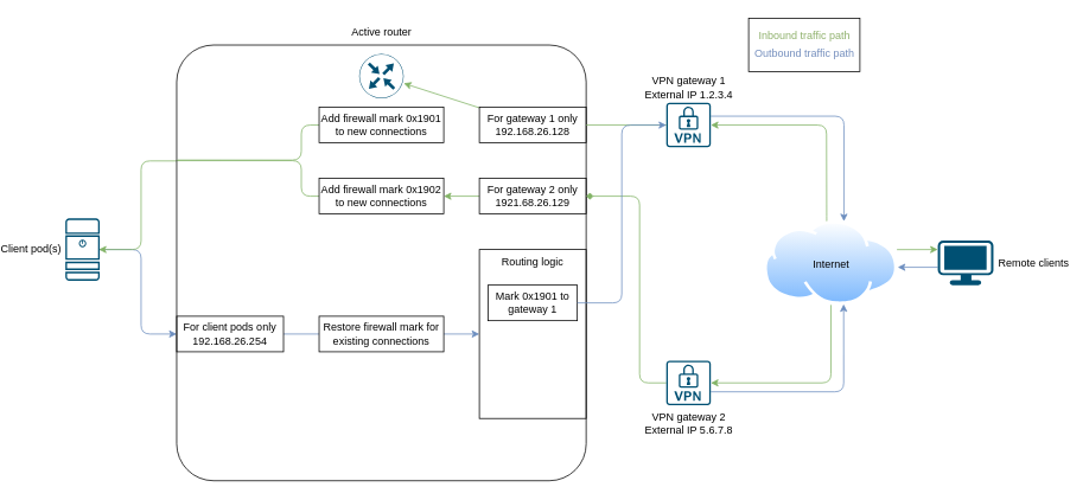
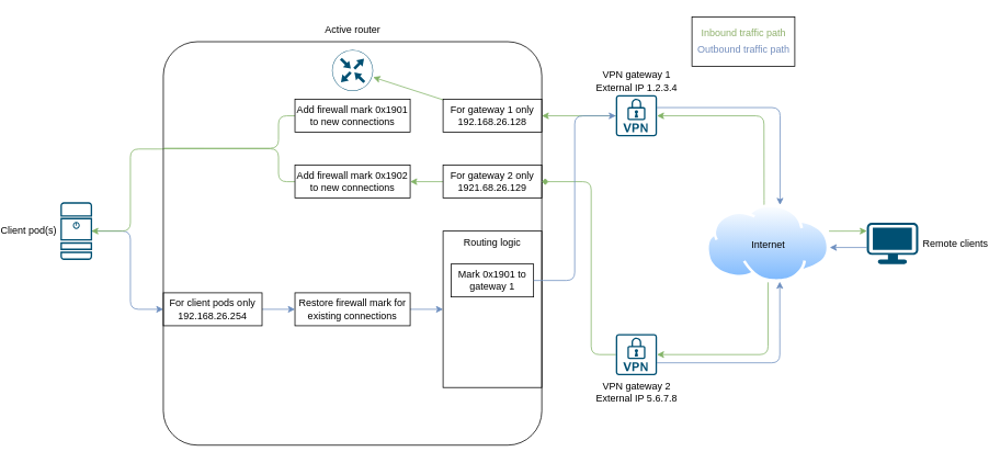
- <mxCell id="21" value="" style="edgeStyle=none;html=1;fillColor=#d5e8d4;strokeColor=#82b366;endArrow=none;" edge="1" parent="1" source="23" target="7"><mxGeometry relative="1" as="geometry" /></mxCell>
+ <mxCell id="21" value="" style="edgeStyle=none;html=1;fillColor=#d5e8d4;strokeColor=#82b366;" edge="1" parent="1" source="23" target="7"><mxGeometry relative="1" as="geometry" /></mxCell>
- <mxCell id="10" value="" style="edgeStyle=none;html=1;fillColor=#dae8fc;strokeColor=#6c8ebf;endArrow=none;" edge="1" parent="1" source="11" target="16"><mxGeometry relative="1" as="geometry" /></mxCell>
+ <mxCell id="10" value="" style="edgeStyle=none;html=1;fillColor=#dae8fc;strokeColor=#6c8ebf;" edge="1" parent="1" source="11" target="16"><mxGeometry relative="1" as="geometry" /></mxCell>
